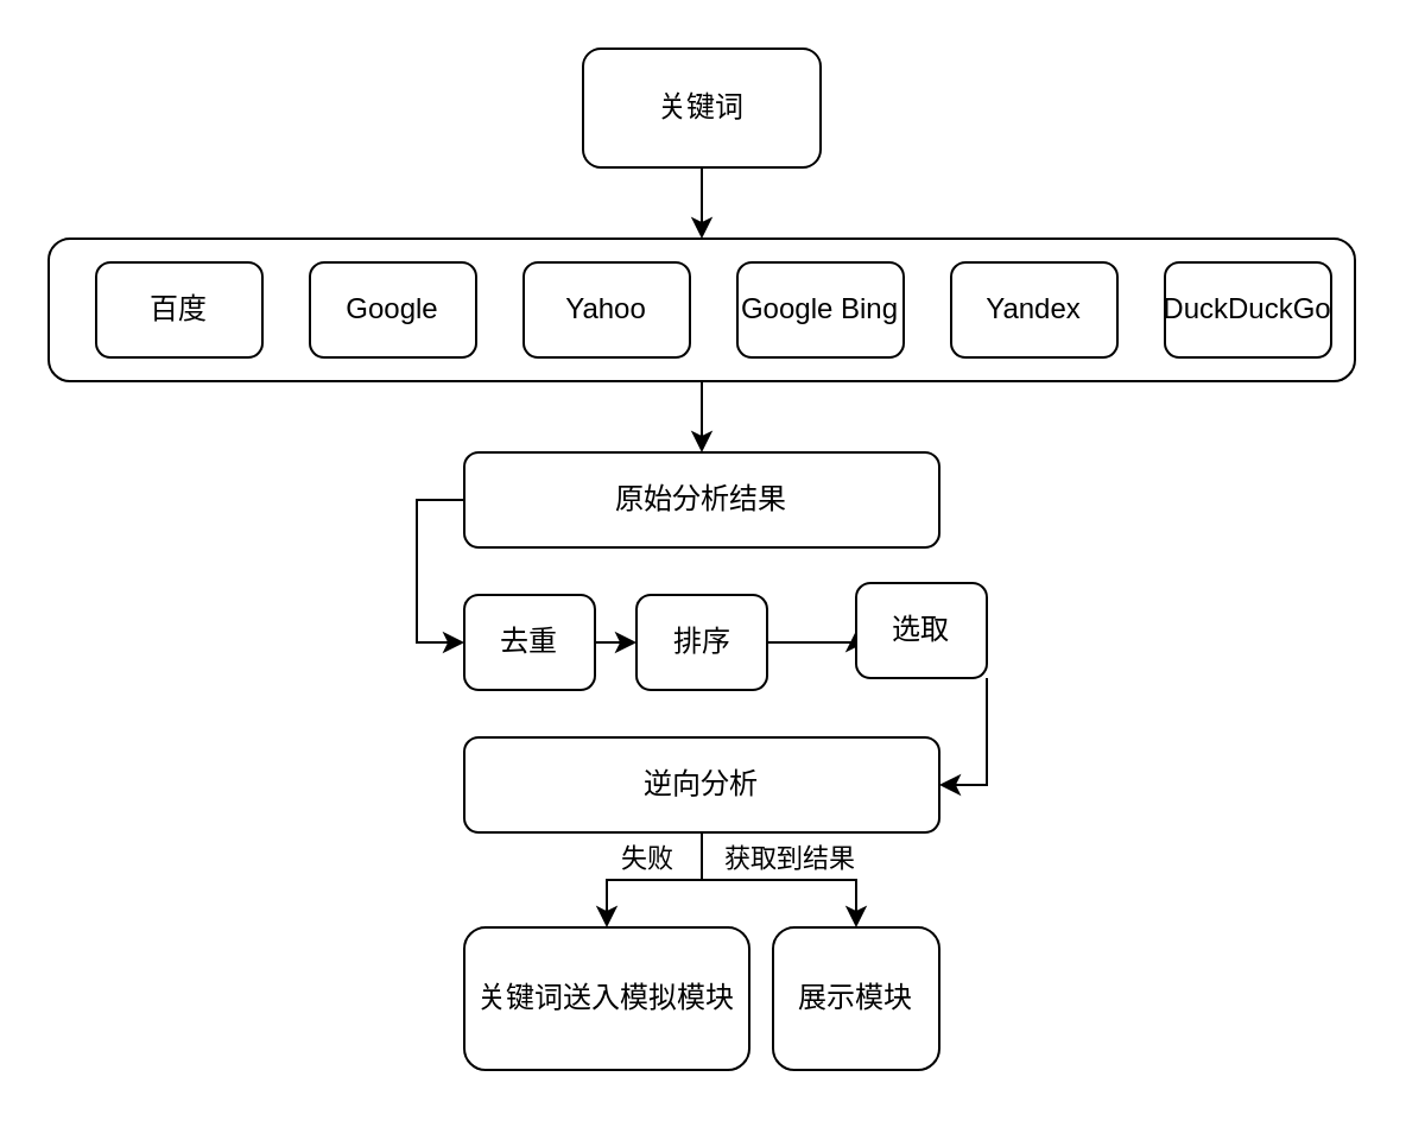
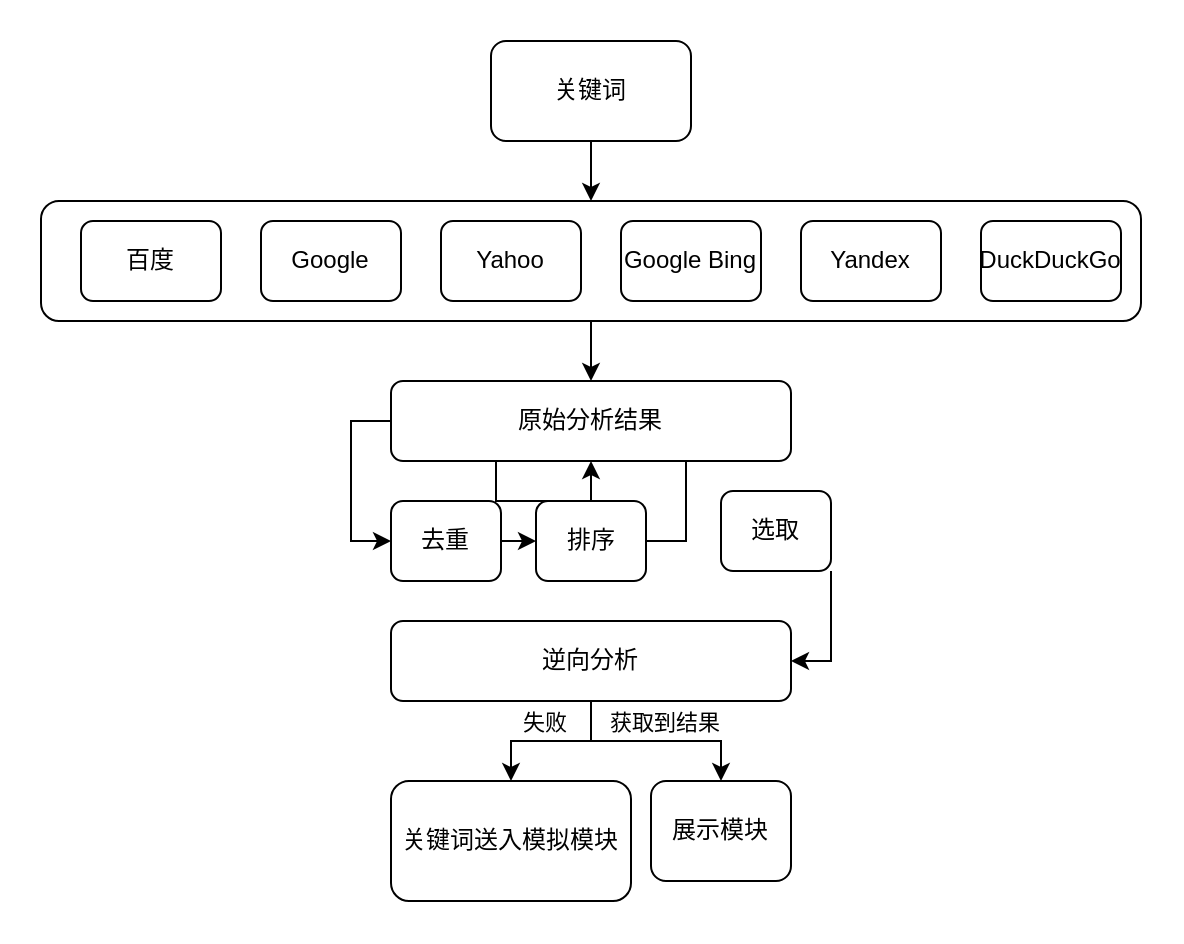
- <mxCell id="16" style="edgeStyle=orthogonalEdgeStyle;rounded=0;orthogonalLoop=1;jettySize=auto;html=1;exitX=1;exitY=0.5;exitDx=0;exitDy=0;entryX=0;entryY=0.5;entryDx=0;entryDy=0;" edge="1" parent="1" source="17" target="19"><mxGeometry relative="1" as="geometry" /></mxCell>
+ <mxCell id="16" style="edgeStyle=orthogonalEdgeStyle;rounded=0;orthogonalLoop=1;jettySize=auto;html=1;exitX=1;exitY=0.5;exitDx=0;exitDy=0;" edge="1" parent="1" source="17" target="13"><mxGeometry relative="1" as="geometry" /></mxCell>
- <mxCell id="25" value="展示模块" style="rounded=1;whiteSpace=wrap;html=1;" vertex="1" parent="1"><mxGeometry x="325" y="390" width="70" height="60" as="geometry" /></mxCell>
+ <mxCell id="25" value="展示模块" style="rounded=1;whiteSpace=wrap;html=1;" vertex="1" parent="1"><mxGeometry x="325" y="390" width="70" height="50" as="geometry" /></mxCell>
